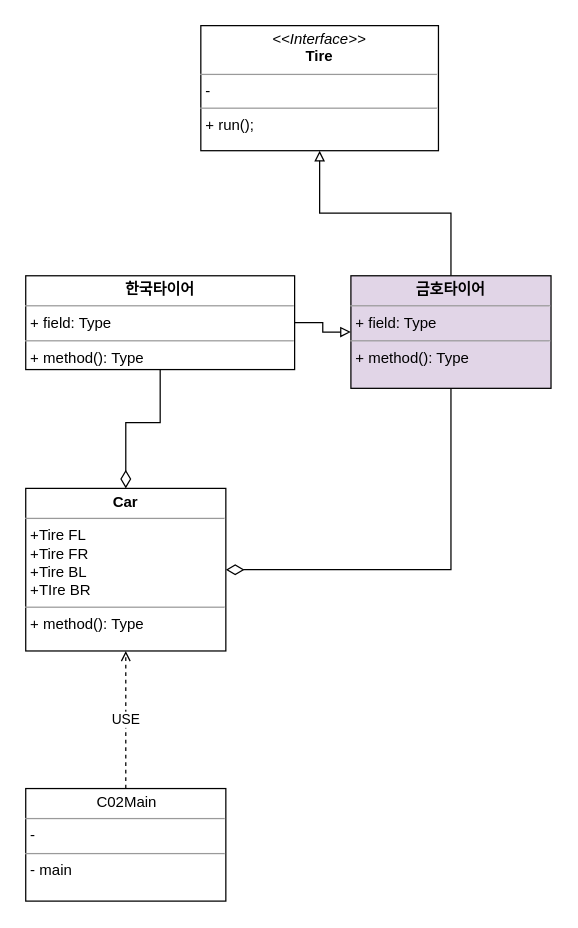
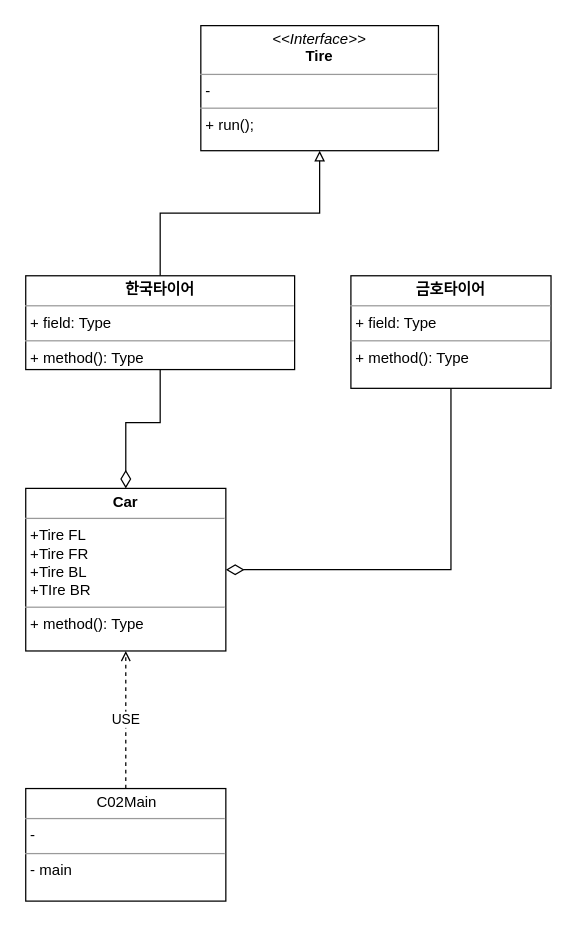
- <mxCell id="5" value="" style="edgeStyle=orthogonalEdgeStyle;rounded=0;orthogonalLoop=1;jettySize=auto;html=1;endArrow=block;endFill=0;" edge="1" parent="1" source="6" target="2"><mxGeometry relative="1" as="geometry" /></mxCell>
- <mxCell id="3" value="" style="edgeStyle=orthogonalEdgeStyle;rounded=0;orthogonalLoop=1;jettySize=auto;html=1;endArrow=block;endFill=0;" edge="1" parent="1" source="4" target="6"><mxGeometry relative="1" as="geometry" /></mxCell>
+ <mxCell id="3" value="" style="edgeStyle=orthogonalEdgeStyle;rounded=0;orthogonalLoop=1;jettySize=auto;html=1;endArrow=block;endFill=0;" edge="1" parent="1" source="4" target="2"><mxGeometry relative="1" as="geometry" /></mxCell>
- <mxCell id="6" value="&lt;p style=&quot;margin:0px;margin-top:4px;text-align:center;&quot;&gt;&lt;b&gt;금호타이어&lt;/b&gt;&lt;/p&gt;&lt;hr size=&quot;1&quot;&gt;&lt;p style=&quot;margin:0px;margin-left:4px;&quot;&gt;+ field: Type&lt;/p&gt;&lt;hr size=&quot;1&quot;&gt;&lt;p style=&quot;margin:0px;margin-left:4px;&quot;&gt;+ method(): Type&lt;/p&gt;" style="verticalAlign=top;align=left;overflow=fill;fontSize=12;fontFamily=Helvetica;html=1;fillColor=#e1d5e7;" vertex="1" parent="1"><mxGeometry x="280" y="220" width="160" height="90" as="geometry" /></mxCell>
+ <mxCell id="6" value="&lt;p style=&quot;margin:0px;margin-top:4px;text-align:center;&quot;&gt;&lt;b&gt;금호타이어&lt;/b&gt;&lt;/p&gt;&lt;hr size=&quot;1&quot;&gt;&lt;p style=&quot;margin:0px;margin-left:4px;&quot;&gt;+ field: Type&lt;/p&gt;&lt;hr size=&quot;1&quot;&gt;&lt;p style=&quot;margin:0px;margin-left:4px;&quot;&gt;+ method(): Type&lt;/p&gt;" style="verticalAlign=top;align=left;overflow=fill;fontSize=12;fontFamily=Helvetica;html=1;" vertex="1" parent="1"><mxGeometry x="280" y="220" width="160" height="90" as="geometry" /></mxCell>
